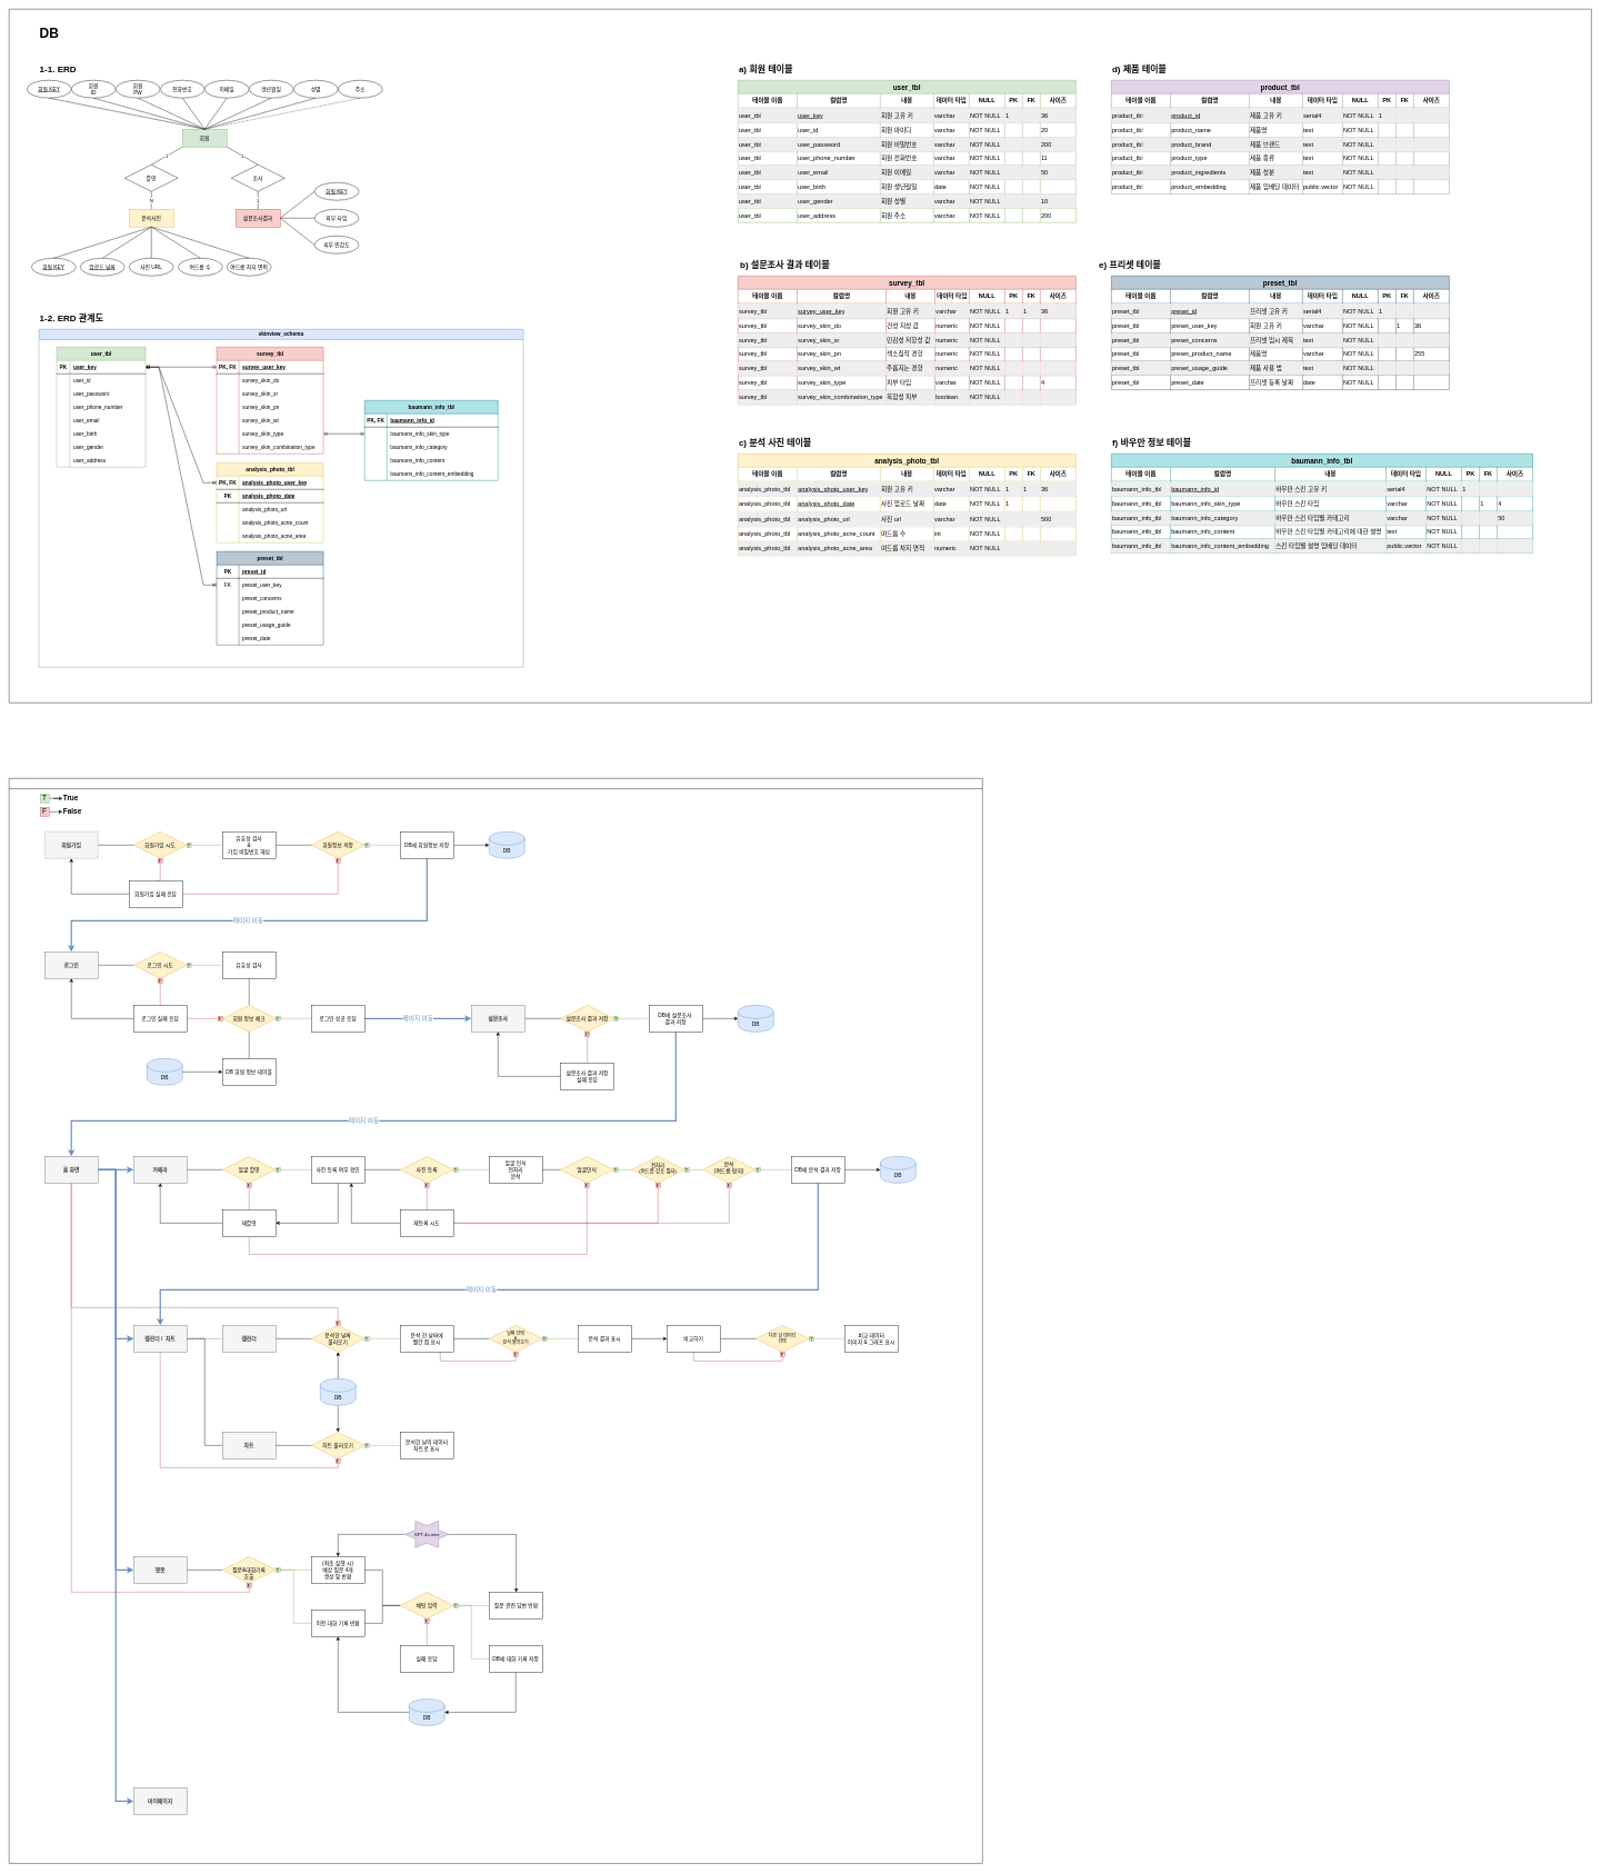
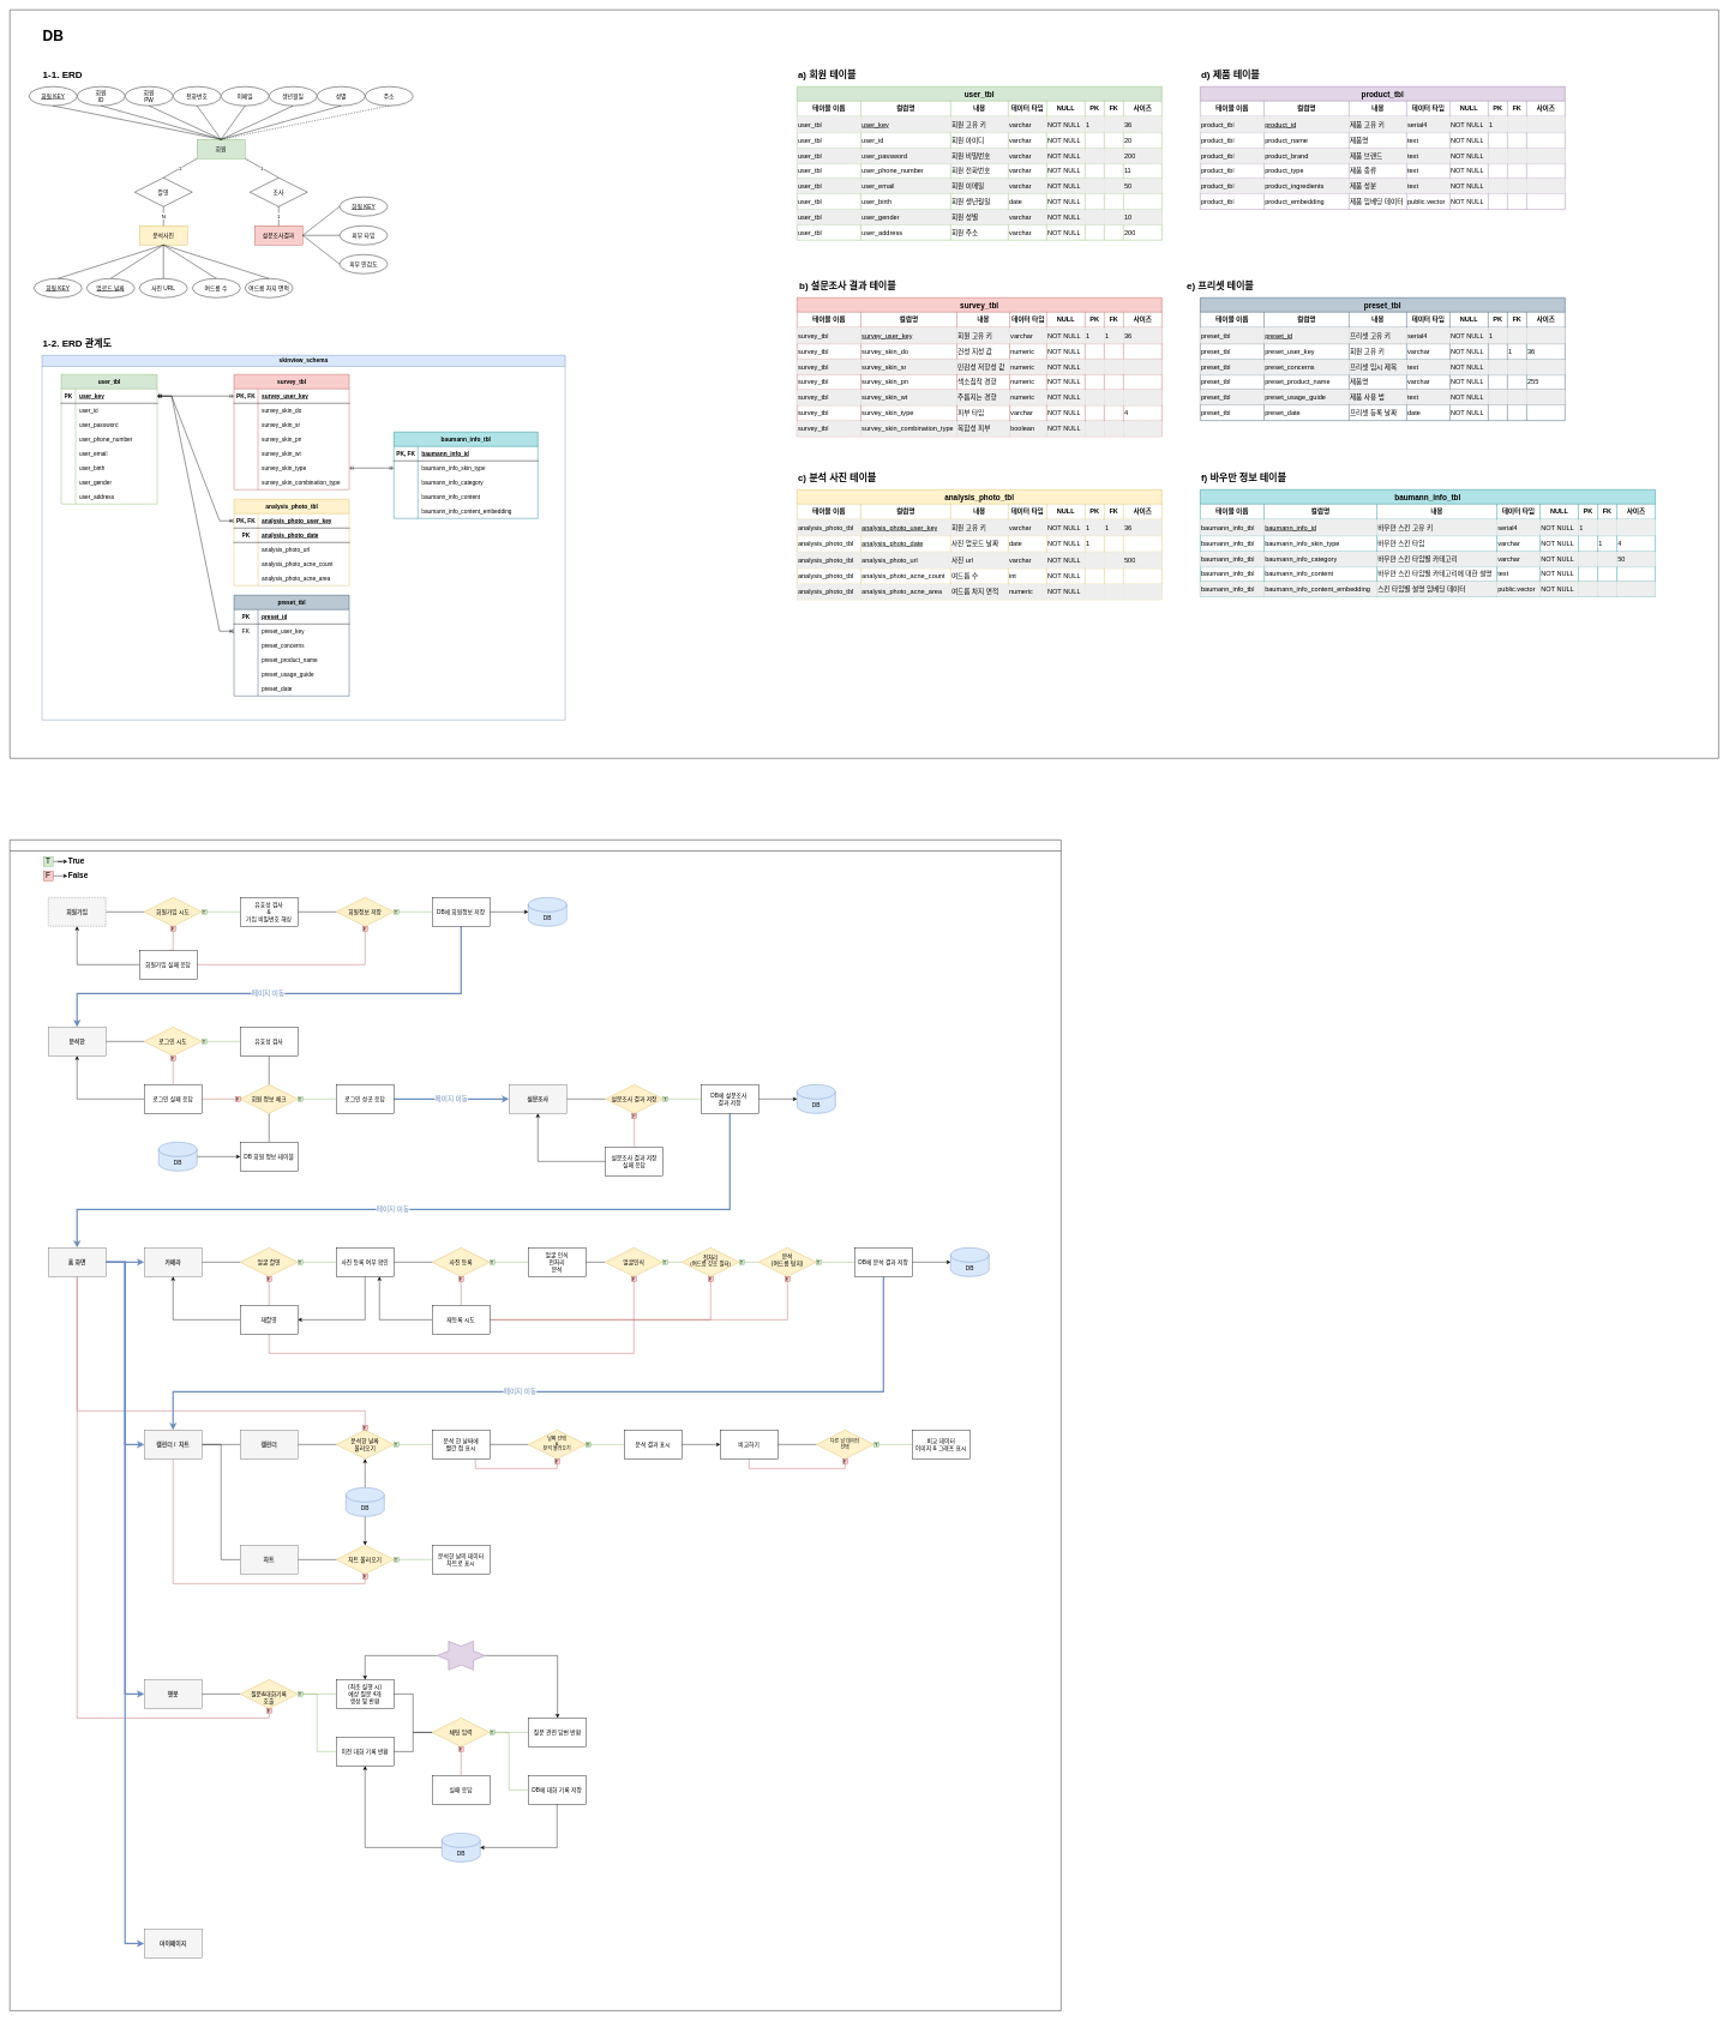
- <mxCell id="593" value="로그인" style="rounded=0;whiteSpace=wrap;html=1;fillColor=#f5f5f5;fontColor=#333333;strokeColor=#666666;fontStyle=1" vertex="1" parent="550"><mxGeometry x="80" y="390" width="120" height="60" as="geometry" /></mxCell>
+ <mxCell id="593" value="분석한" style="rounded=0;whiteSpace=wrap;html=1;fillColor=#f5f5f5;fontColor=#333333;strokeColor=#666666;fontStyle=1" vertex="1" parent="550"><mxGeometry x="80" y="390" width="120" height="60" as="geometry" /></mxCell>
- <mxCell id="634" style="edgeStyle=orthogonalEdgeStyle;rounded=0;orthogonalLoop=1;jettySize=auto;html=1;exitX=1;exitY=0.5;exitDx=0;exitDy=0;entryX=0;entryY=0.5;entryDx=0;entryDy=0;endArrow=none;endFill=0;dashed=1;" edge="1" parent="550" source="636" target="700"><mxGeometry relative="1" as="geometry" /></mxCell>
+ <mxCell id="634" style="edgeStyle=orthogonalEdgeStyle;rounded=0;orthogonalLoop=1;jettySize=auto;html=1;exitX=1;exitY=0.5;exitDx=0;exitDy=0;entryX=0;entryY=0.5;entryDx=0;entryDy=0;endArrow=none;endFill=0;" edge="1" parent="550" source="636" target="700"><mxGeometry relative="1" as="geometry" /></mxCell>
- <mxCell id="737" value="&lt;font style=&quot;font-size: 10px;&quot;&gt;GPT-4o-mini&lt;/font&gt;" style="text;html=1;align=center;verticalAlign=middle;whiteSpace=wrap;rounded=0;" vertex="1" parent="735"><mxGeometry x="20" y="7.5" width="60" height="45" as="geometry" /></mxCell>
